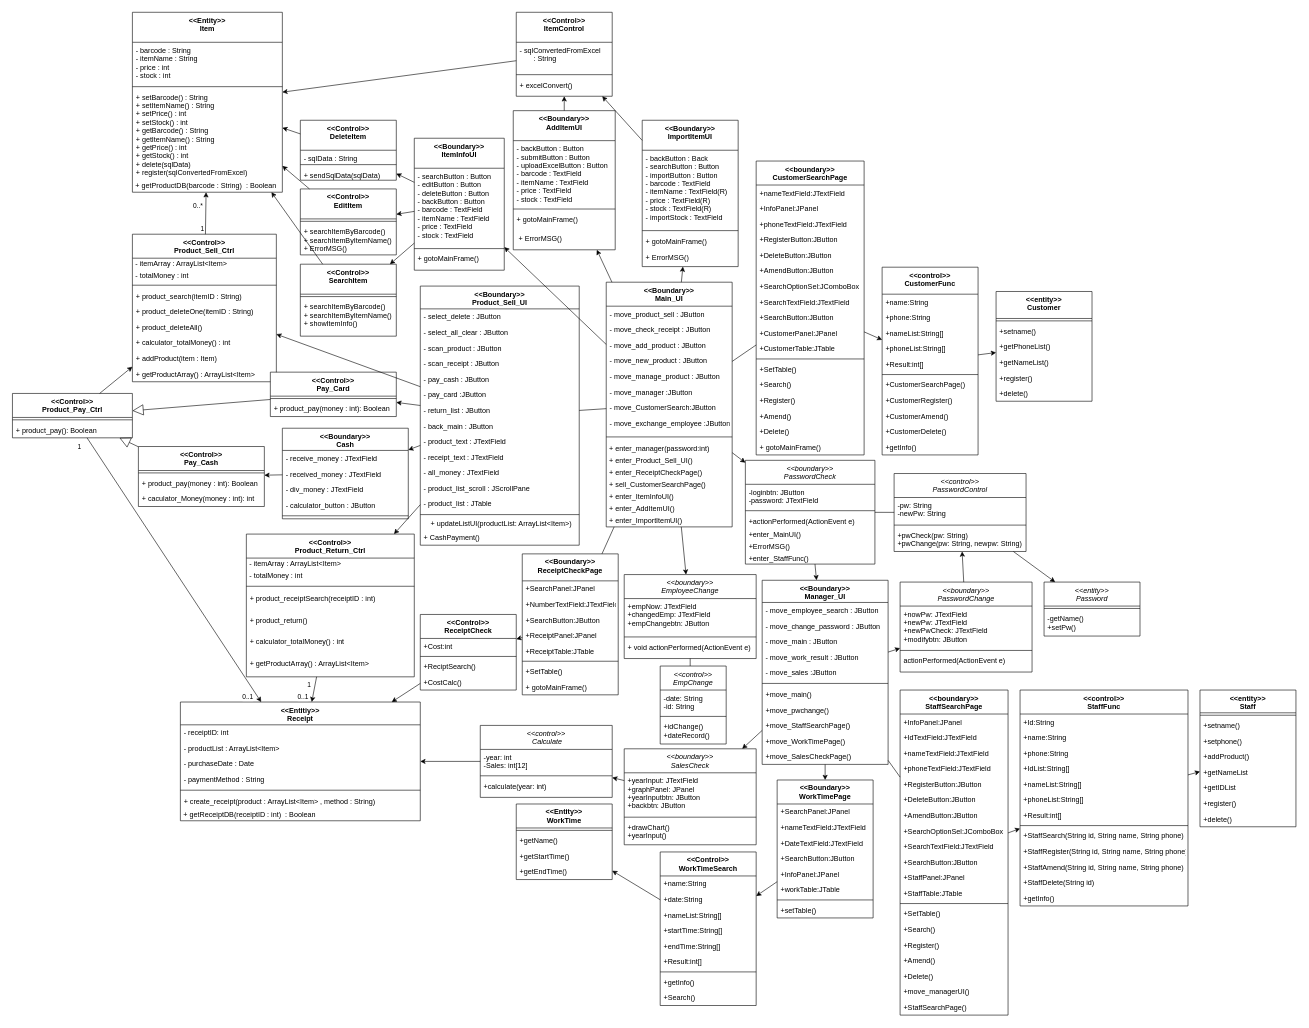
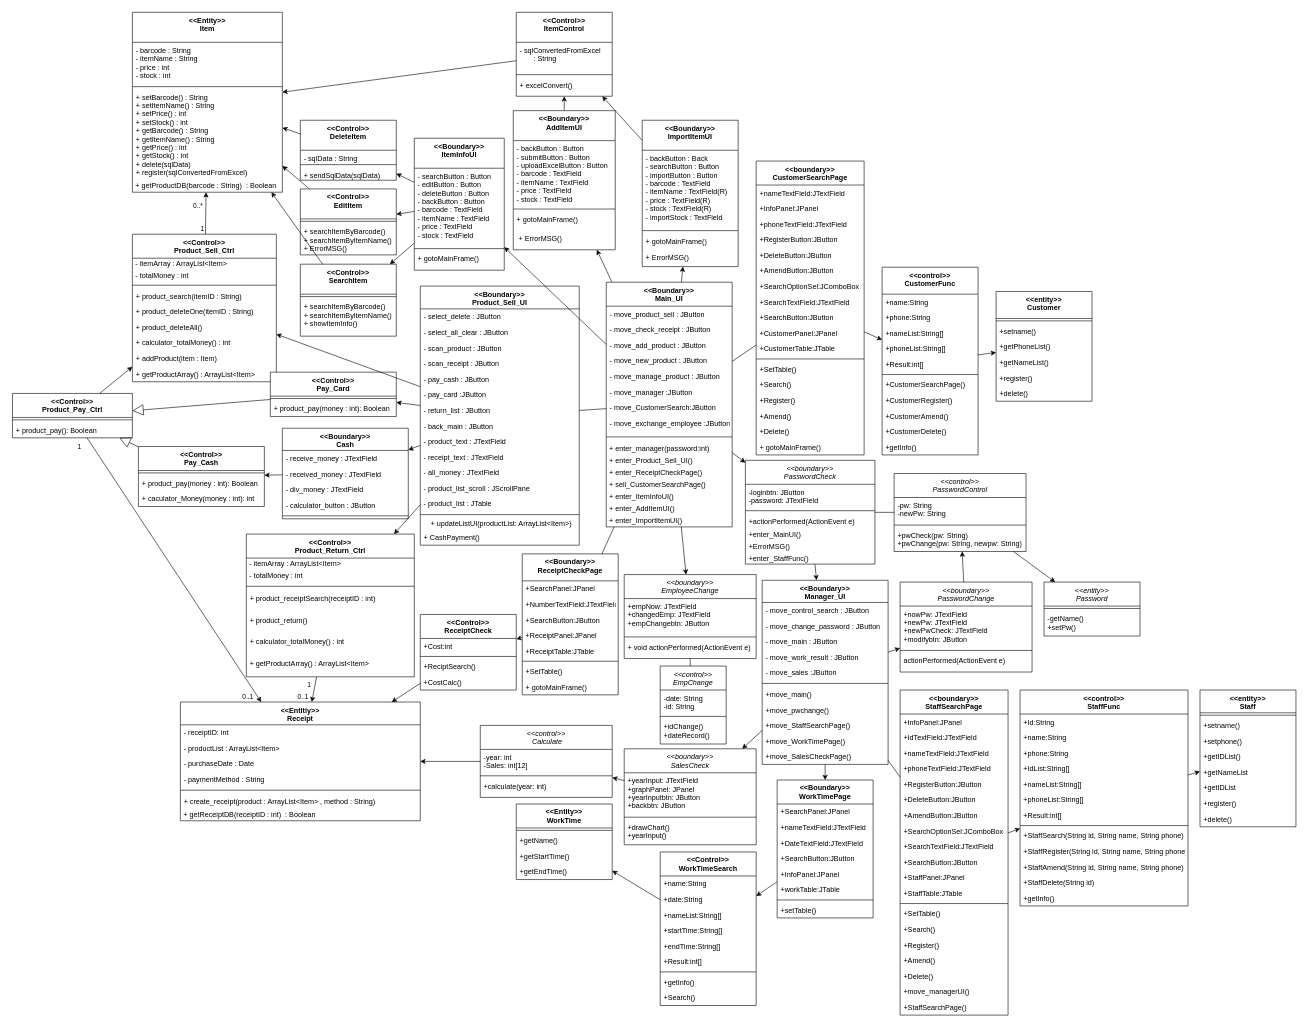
- <mxCell id="20" value="- move_employee_search : JButton" style="text;strokeColor=none;fillColor=none;align=left;verticalAlign=top;spacingLeft=4;spacingRight=4;overflow=hidden;rotatable=0;points=[[0,0.5],[1,0.5]];portConstraint=eastwest;" parent="19" vertex="1"><mxGeometry y="37" width="210" height="26" as="geometry" /></mxCell>
+ <mxCell id="20" value="- move_control_search : JButton" style="text;strokeColor=none;fillColor=none;align=left;verticalAlign=top;spacingLeft=4;spacingRight=4;overflow=hidden;rotatable=0;points=[[0,0.5],[1,0.5]];portConstraint=eastwest;" parent="19" vertex="1"><mxGeometry y="37" width="210" height="26" as="geometry" /></mxCell>
- <mxCell id="158" value="+addProduct()" style="text;strokeColor=none;fillColor=none;align=left;verticalAlign=top;spacingLeft=4;spacingRight=4;overflow=hidden;rotatable=0;points=[[0,0.5],[1,0.5]];portConstraint=eastwest;" parent="154" vertex="1"><mxGeometry y="98" width="160" height="26" as="geometry" /></mxCell>
+ <mxCell id="158" value="+getIDList()" style="text;strokeColor=none;fillColor=none;align=left;verticalAlign=top;spacingLeft=4;spacingRight=4;overflow=hidden;rotatable=0;points=[[0,0.5],[1,0.5]];portConstraint=eastwest;" parent="154" vertex="1"><mxGeometry y="98" width="160" height="26" as="geometry" /></mxCell>
